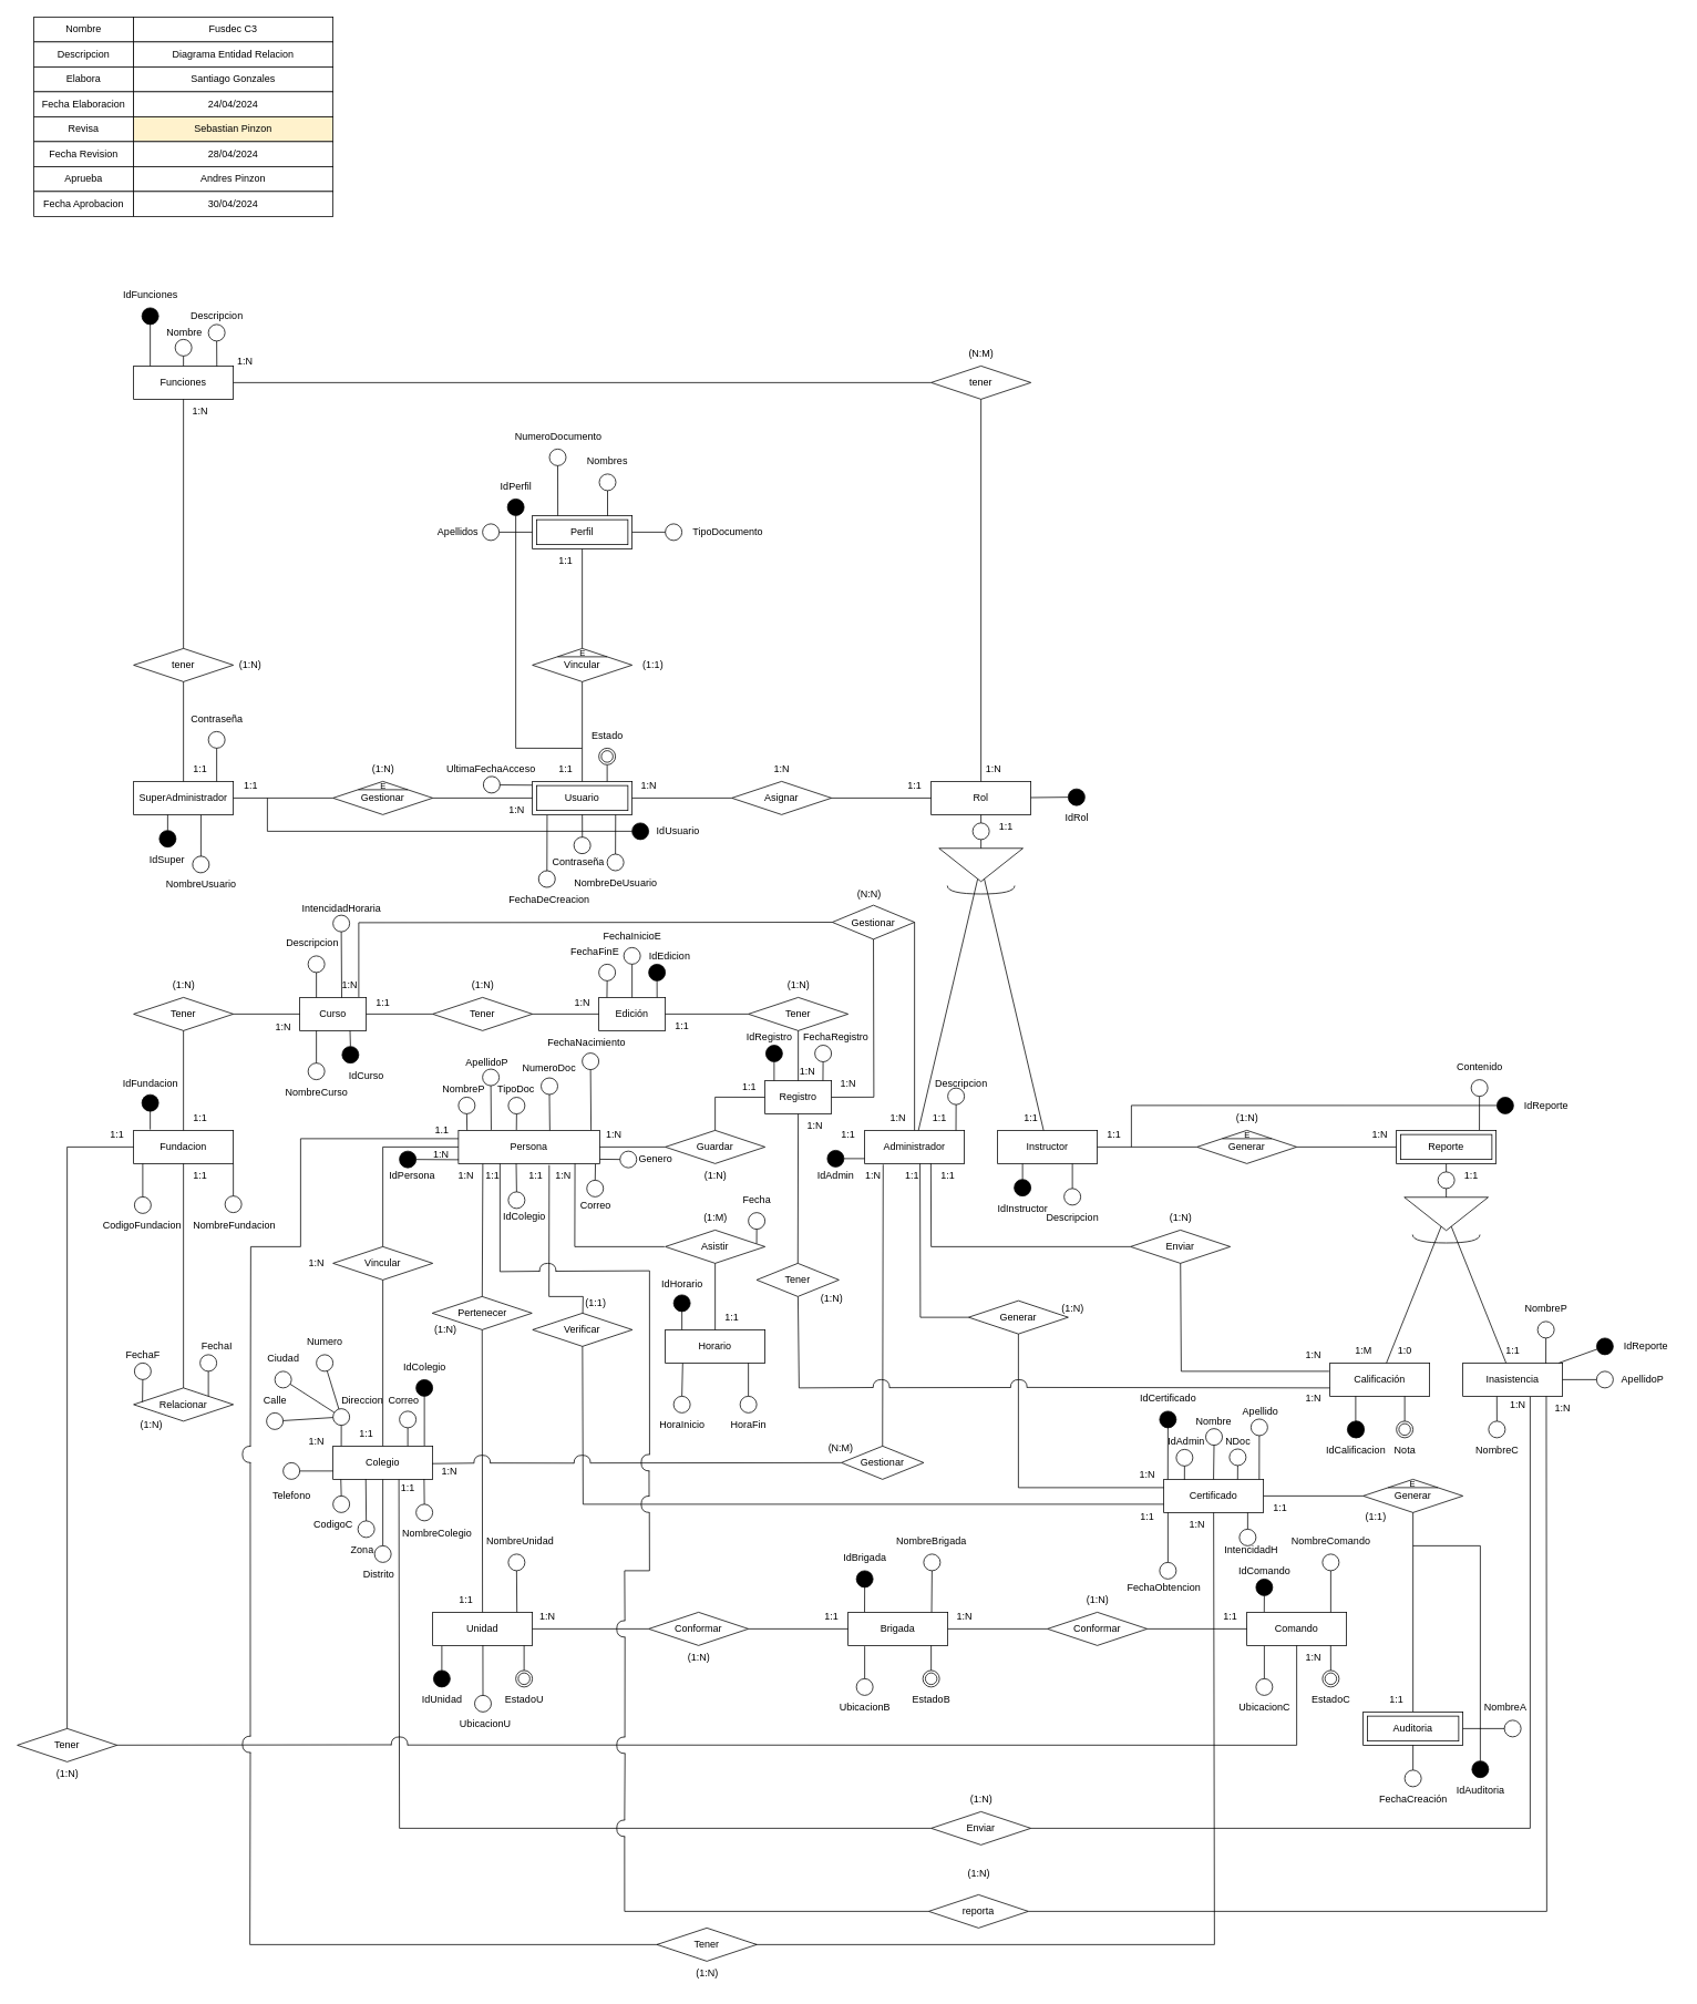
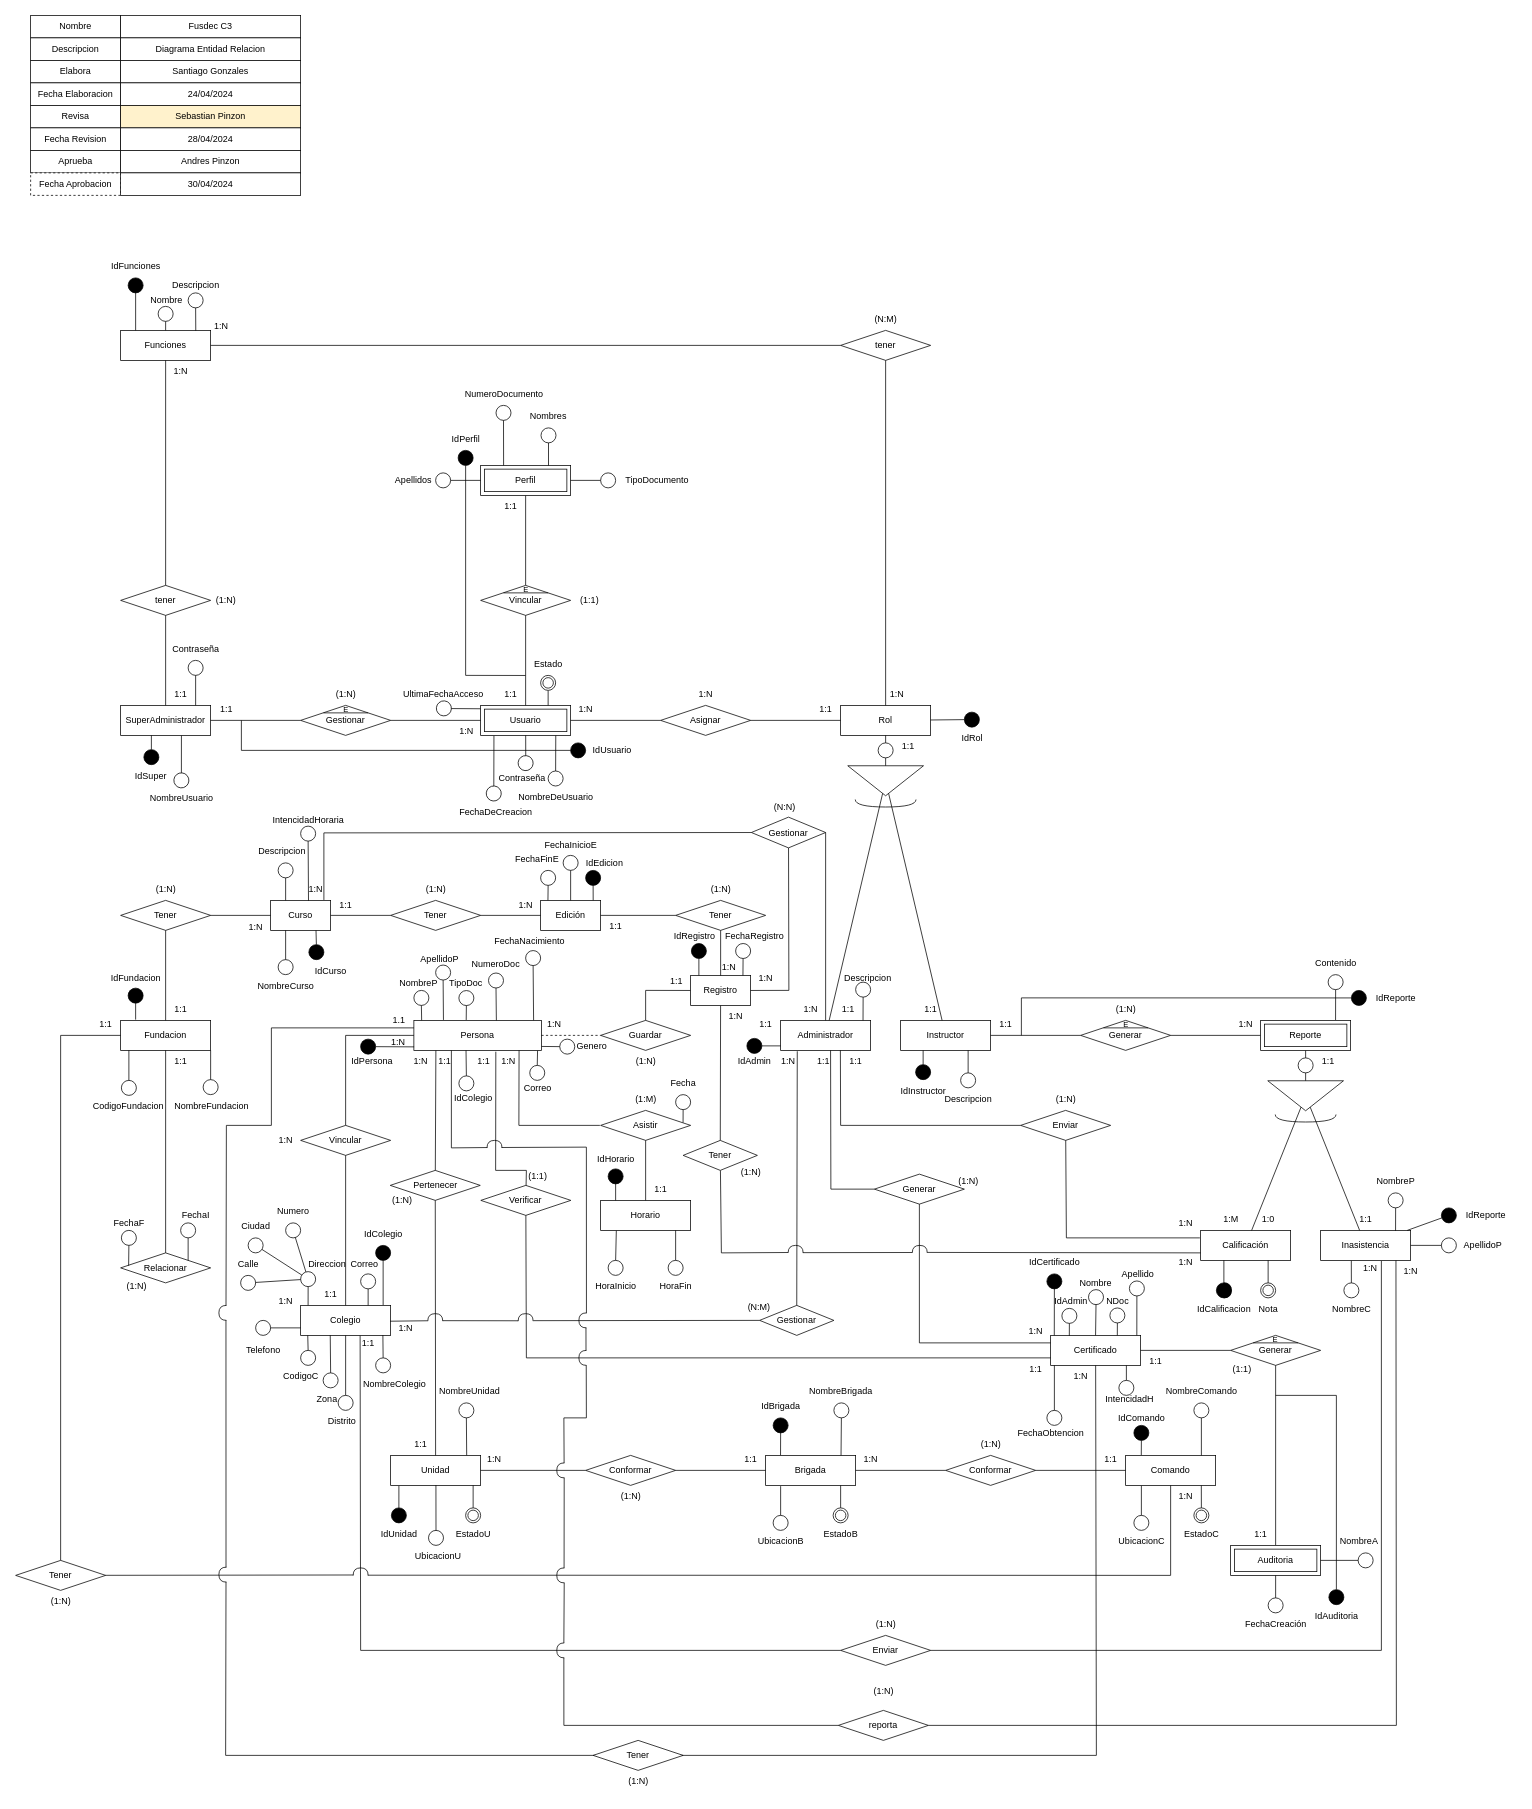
- <mxCell id="525" value="Fecha Aprobacion" style="rounded=0;whiteSpace=wrap;html=1;" vertex="1" parent="1"><mxGeometry x="40" y="230" width="120" height="30" as="geometry" /></mxCell>
+ <mxCell id="525" value="Fecha Aprobacion" style="rounded=0;whiteSpace=wrap;html=1;dashed=1;" vertex="1" parent="1"><mxGeometry x="40" y="230" width="120" height="30" as="geometry" /></mxCell>
- <mxCell id="52" value="" style="endArrow=none;html=1;rounded=0;" edge="1" parent="1" source="20" target="51"><mxGeometry relative="1" as="geometry"><mxPoint x="950" y="1310" as="sourcePoint" /><mxPoint x="1110" y="1310" as="targetPoint" /></mxGeometry></mxCell>
+ <mxCell id="52" value="" style="endArrow=none;html=1;rounded=0;dashed=1;" edge="1" parent="1" source="20" target="51"><mxGeometry relative="1" as="geometry"><mxPoint x="950" y="1310" as="sourcePoint" /><mxPoint x="1110" y="1310" as="targetPoint" /></mxGeometry></mxCell>
